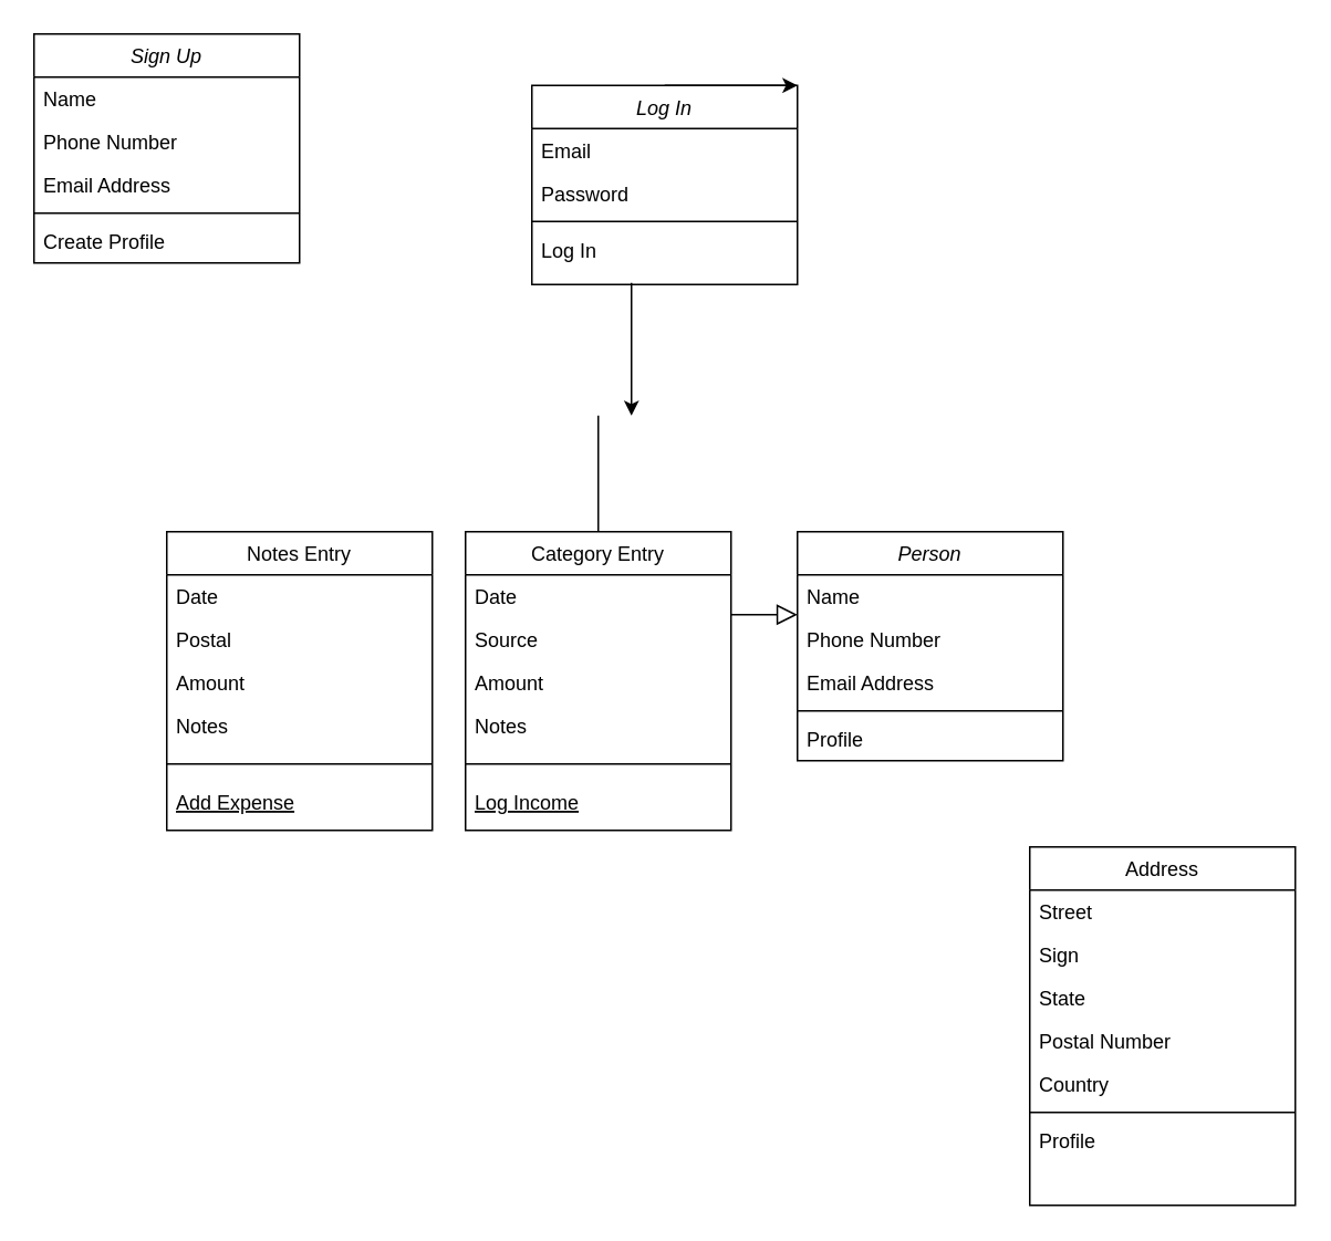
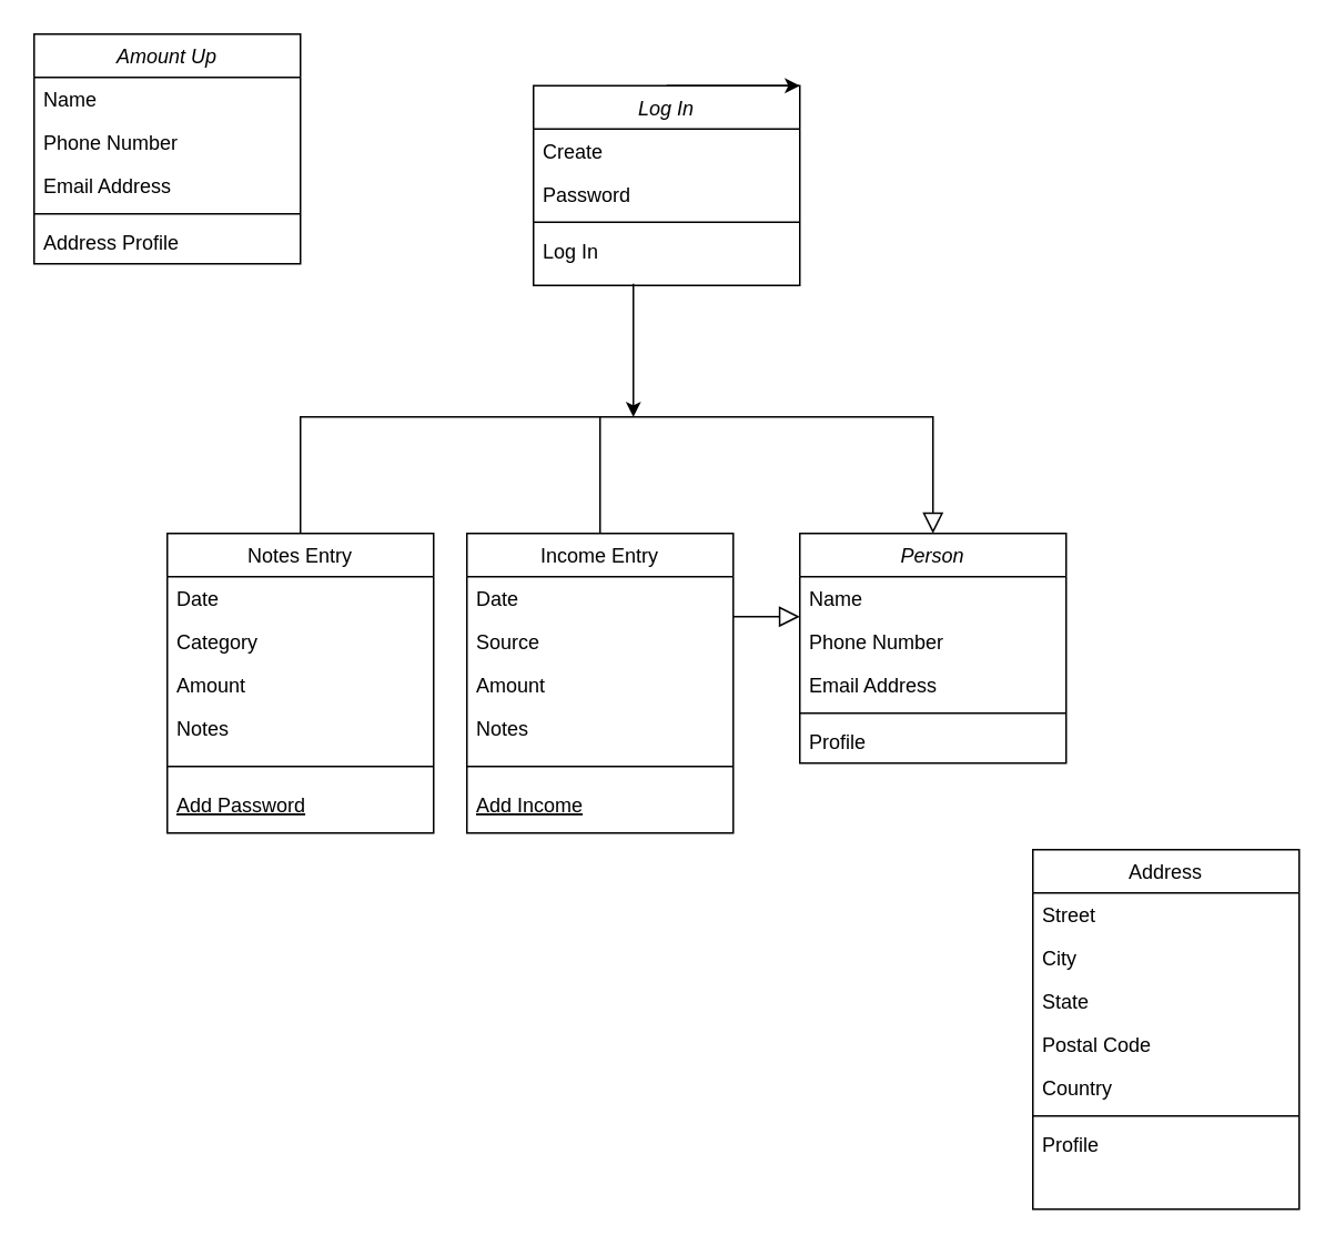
- <mxCell id="31" value="Sign Up" style="swimlane;fontStyle=2;align=center;verticalAlign=top;childLayout=stackLayout;horizontal=1;startSize=26;horizontalStack=0;resizeParent=1;resizeLast=0;collapsible=1;marginBottom=0;rounded=0;shadow=0;strokeWidth=1;" parent="1" vertex="1"><mxGeometry x="20" y="20" width="160" height="138" as="geometry"><mxRectangle x="230" y="140" width="160" height="26" as="alternateBounds" /></mxGeometry></mxCell>
+ <mxCell id="31" value="Amount Up" style="swimlane;fontStyle=2;align=center;verticalAlign=top;childLayout=stackLayout;horizontal=1;startSize=26;horizontalStack=0;resizeParent=1;resizeLast=0;collapsible=1;marginBottom=0;rounded=0;shadow=0;strokeWidth=1;" parent="1" vertex="1"><mxGeometry x="20" y="20" width="160" height="138" as="geometry"><mxRectangle x="230" y="140" width="160" height="26" as="alternateBounds" /></mxGeometry></mxCell>
- <mxCell id="27" value="Email" style="text;align=left;verticalAlign=top;spacingLeft=4;spacingRight=4;overflow=hidden;rotatable=0;points=[[0,0.5],[1,0.5]];portConstraint=eastwest;" parent="26" vertex="1"><mxGeometry y="26" width="160" height="26" as="geometry" /></mxCell>
+ <mxCell id="27" value="Create" style="text;align=left;verticalAlign=top;spacingLeft=4;spacingRight=4;overflow=hidden;rotatable=0;points=[[0,0.5],[1,0.5]];portConstraint=eastwest;" parent="26" vertex="1"><mxGeometry y="26" width="160" height="26" as="geometry" /></mxCell>
- <mxCell id="36" value="Create Profile" style="text;align=left;verticalAlign=top;spacingLeft=4;spacingRight=4;overflow=hidden;rotatable=0;points=[[0,0.5],[1,0.5]];portConstraint=eastwest;" parent="31" vertex="1"><mxGeometry y="112" width="160" height="26" as="geometry" /></mxCell>
+ <mxCell id="36" value="Address Profile" style="text;align=left;verticalAlign=top;spacingLeft=4;spacingRight=4;overflow=hidden;rotatable=0;points=[[0,0.5],[1,0.5]];portConstraint=eastwest;" parent="31" vertex="1"><mxGeometry y="112" width="160" height="26" as="geometry" /></mxCell>
+ <mxCell id="15" value="" style="endArrow=block;endSize=10;endFill=0;shadow=0;strokeWidth=1;rounded=0;edgeStyle=elbowEdgeStyle;elbow=vertical;" parent="1" source="8" target="2" edge="1"><mxGeometry width="160" relative="1" as="geometry"><mxPoint x="180" y="163" as="sourcePoint" /><mxPoint x="180" y="163" as="targetPoint" /><Array as="points"><mxPoint x="370" y="250" /></Array></mxGeometry></mxCell>
- <mxCell id="38" value="Category Entry" style="swimlane;fontStyle=0;align=center;verticalAlign=top;childLayout=stackLayout;horizontal=1;startSize=26;horizontalStack=0;resizeParent=1;resizeLast=0;collapsible=1;marginBottom=0;rounded=0;shadow=0;strokeWidth=1;" parent="1" vertex="1"><mxGeometry x="280" y="320" width="160" height="180" as="geometry"><mxRectangle x="130" y="380" width="160" height="26" as="alternateBounds" /></mxGeometry></mxCell>
+ <mxCell id="38" value="Income Entry" style="swimlane;fontStyle=0;align=center;verticalAlign=top;childLayout=stackLayout;horizontal=1;startSize=26;horizontalStack=0;resizeParent=1;resizeLast=0;collapsible=1;marginBottom=0;rounded=0;shadow=0;strokeWidth=1;" parent="1" vertex="1"><mxGeometry x="280" y="320" width="160" height="180" as="geometry"><mxRectangle x="130" y="380" width="160" height="26" as="alternateBounds" /></mxGeometry></mxCell>
- <mxCell id="10" value="Postal&#10;" style="text;align=left;verticalAlign=top;spacingLeft=4;spacingRight=4;overflow=hidden;rotatable=0;points=[[0,0.5],[1,0.5]];portConstraint=eastwest;rounded=0;shadow=0;html=0;" parent="8" vertex="1"><mxGeometry y="52" width="160" height="26" as="geometry" /></mxCell>
+ <mxCell id="10" value="Category&#10;" style="text;align=left;verticalAlign=top;spacingLeft=4;spacingRight=4;overflow=hidden;rotatable=0;points=[[0,0.5],[1,0.5]];portConstraint=eastwest;rounded=0;shadow=0;html=0;" parent="8" vertex="1"><mxGeometry y="52" width="160" height="26" as="geometry" /></mxCell>
- <mxCell id="14" value="Add Expense" style="text;align=left;verticalAlign=top;spacingLeft=4;spacingRight=4;overflow=hidden;rotatable=0;points=[[0,0.5],[1,0.5]];portConstraint=eastwest;fontStyle=4" parent="8" vertex="1"><mxGeometry y="150" width="160" height="22" as="geometry" /></mxCell>
+ <mxCell id="14" value="Add Password" style="text;align=left;verticalAlign=top;spacingLeft=4;spacingRight=4;overflow=hidden;rotatable=0;points=[[0,0.5],[1,0.5]];portConstraint=eastwest;fontStyle=4" parent="8" vertex="1"><mxGeometry y="150" width="160" height="22" as="geometry" /></mxCell>
- <mxCell id="44" value="Log Income" style="text;align=left;verticalAlign=top;spacingLeft=4;spacingRight=4;overflow=hidden;rotatable=0;points=[[0,0.5],[1,0.5]];portConstraint=eastwest;fontStyle=4" parent="38" vertex="1"><mxGeometry y="150" width="160" height="22" as="geometry" /></mxCell>
+ <mxCell id="44" value="Add Income" style="text;align=left;verticalAlign=top;spacingLeft=4;spacingRight=4;overflow=hidden;rotatable=0;points=[[0,0.5],[1,0.5]];portConstraint=eastwest;fontStyle=4" parent="38" vertex="1"><mxGeometry y="150" width="160" height="22" as="geometry" /></mxCell>
- <mxCell id="19" value="Sign" style="text;align=left;verticalAlign=top;spacingLeft=4;spacingRight=4;overflow=hidden;rotatable=0;points=[[0,0.5],[1,0.5]];portConstraint=eastwest;rounded=0;shadow=0;html=0;" parent="17" vertex="1"><mxGeometry y="52" width="160" height="26" as="geometry" /></mxCell>
+ <mxCell id="19" value="City" style="text;align=left;verticalAlign=top;spacingLeft=4;spacingRight=4;overflow=hidden;rotatable=0;points=[[0,0.5],[1,0.5]];portConstraint=eastwest;rounded=0;shadow=0;html=0;" parent="17" vertex="1"><mxGeometry y="52" width="160" height="26" as="geometry" /></mxCell>
- <mxCell id="21" value="Postal Number" style="text;align=left;verticalAlign=top;spacingLeft=4;spacingRight=4;overflow=hidden;rotatable=0;points=[[0,0.5],[1,0.5]];portConstraint=eastwest;rounded=0;shadow=0;html=0;" parent="17" vertex="1"><mxGeometry y="104" width="160" height="26" as="geometry" /></mxCell>
+ <mxCell id="21" value="Postal Code" style="text;align=left;verticalAlign=top;spacingLeft=4;spacingRight=4;overflow=hidden;rotatable=0;points=[[0,0.5],[1,0.5]];portConstraint=eastwest;rounded=0;shadow=0;html=0;" parent="17" vertex="1"><mxGeometry y="104" width="160" height="26" as="geometry" /></mxCell>
